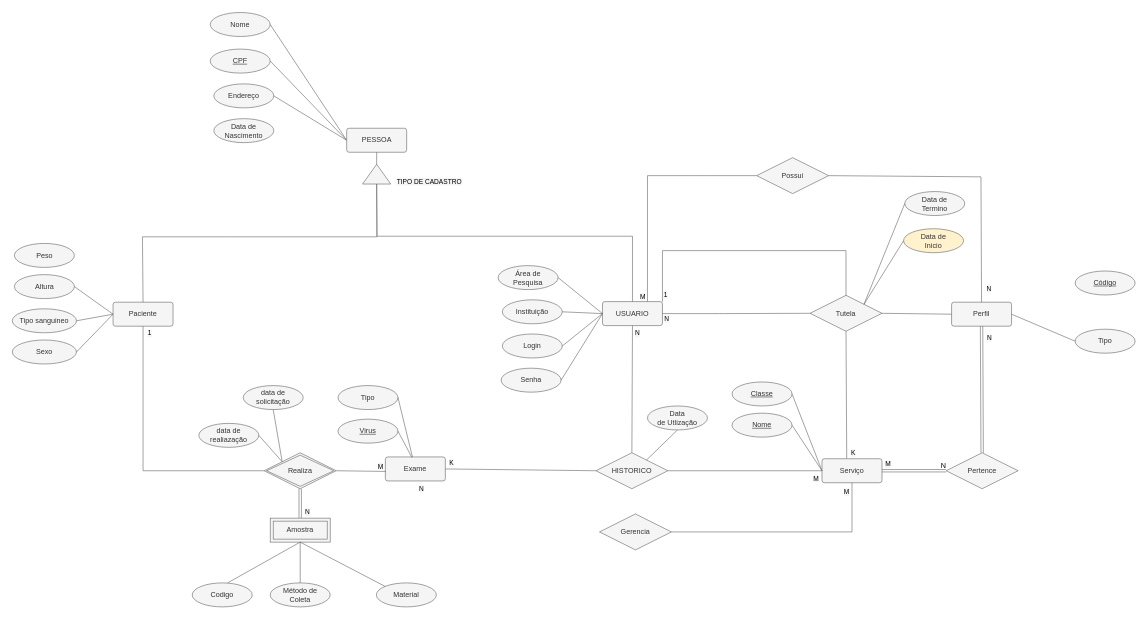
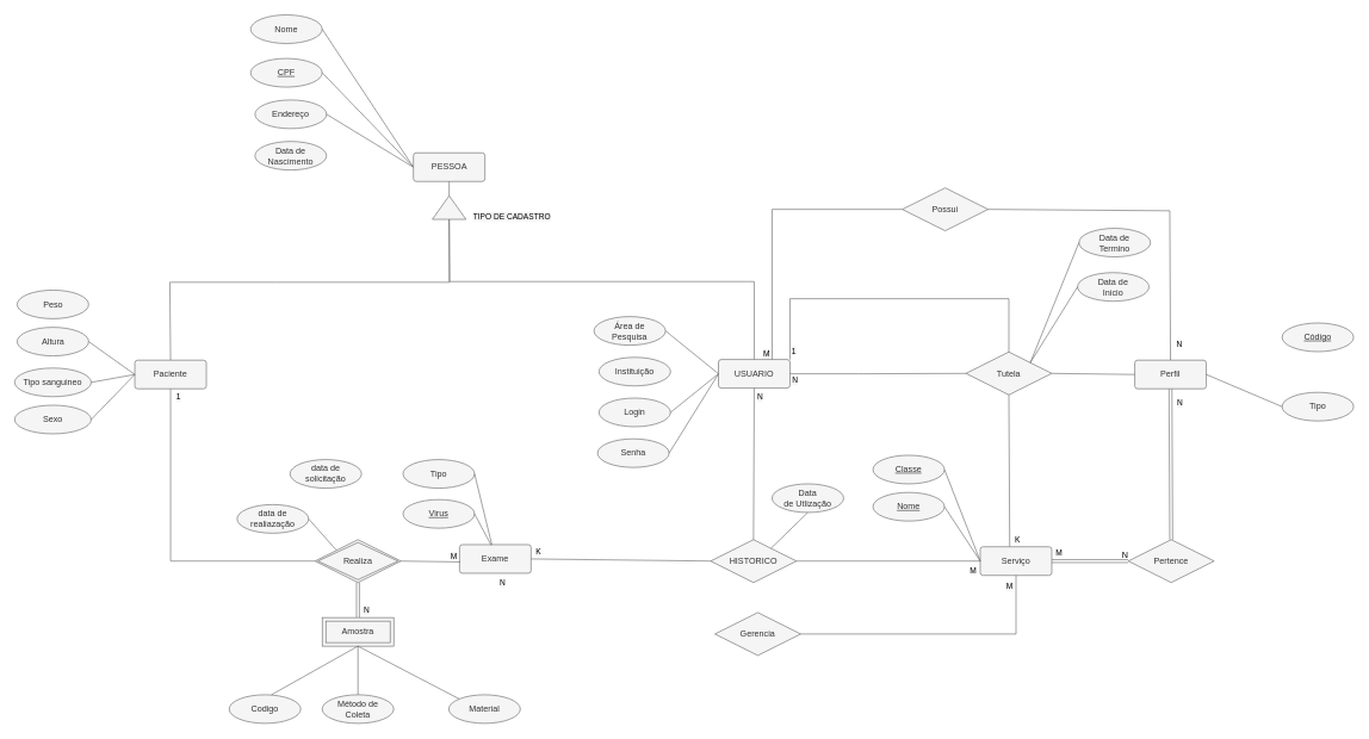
- <mxCell id="38" value="&lt;div&gt;Data de&lt;/div&gt;&lt;div&gt;Inicio&lt;br&gt;&lt;/div&gt;" style="ellipse;whiteSpace=wrap;html=1;align=center;strokeColor=#666666;fillColor=#fff2cc;fontColor=#333333;" parent="1" vertex="1"><mxGeometry x="1506" y="380.5" width="100" height="40" as="geometry" /></mxCell>
+ <mxCell id="38" value="&lt;div&gt;Data de&lt;/div&gt;&lt;div&gt;Inicio&lt;br&gt;&lt;/div&gt;" style="ellipse;whiteSpace=wrap;html=1;align=center;strokeColor=#666666;fillColor=#f5f5f5;fontColor=#333333;" parent="1" vertex="1"><mxGeometry x="1506" y="380.5" width="100" height="40" as="geometry" /></mxCell>
- <mxCell id="71" value="" style="endArrow=none;html=1;rounded=0;fillColor=#f5f5f5;strokeColor=#666666;exitX=1;exitY=0.5;exitDx=0;exitDy=0;entryX=0;entryY=0.5;entryDx=0;entryDy=0;" parent="1" source="5" target="2" edge="1"><mxGeometry relative="1" as="geometry"><mxPoint x="947" y="586" as="sourcePoint" /><mxPoint x="954" y="535" as="targetPoint" /></mxGeometry></mxCell>
- <mxCell id="58" value="" style="endArrow=none;html=1;rounded=0;strokeColor=#666666;exitX=0.5;exitY=1;exitDx=0;exitDy=0;entryX=0;entryY=0;entryDx=0;entryDy=0;fillColor=#f5f5f5;" parent="1" source="57" target="12" edge="1"><mxGeometry relative="1" as="geometry"><mxPoint x="489" y="702" as="sourcePoint" /><mxPoint x="466" y="761" as="targetPoint" /></mxGeometry></mxCell>
